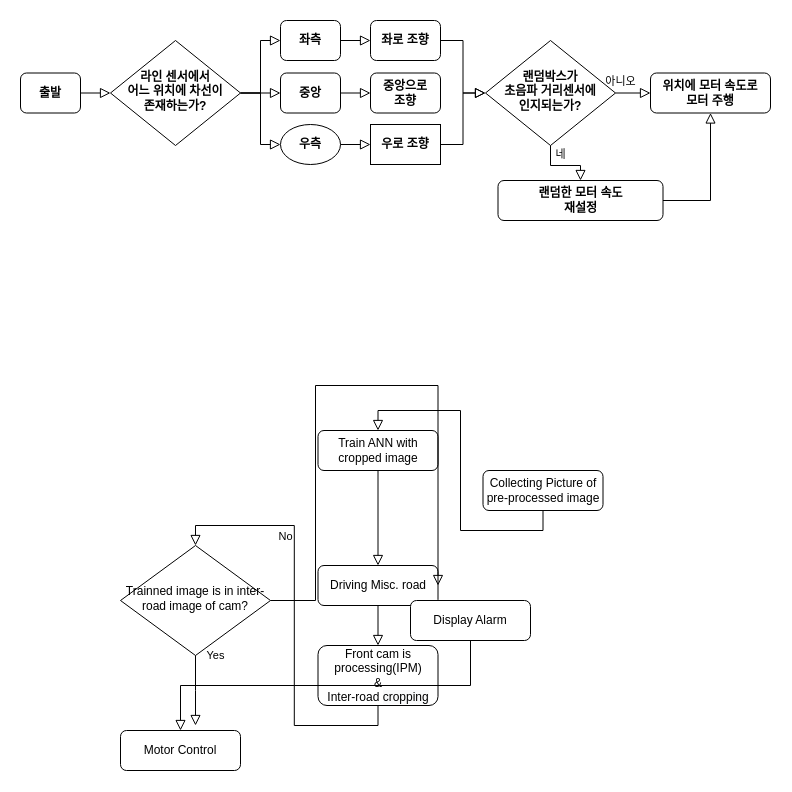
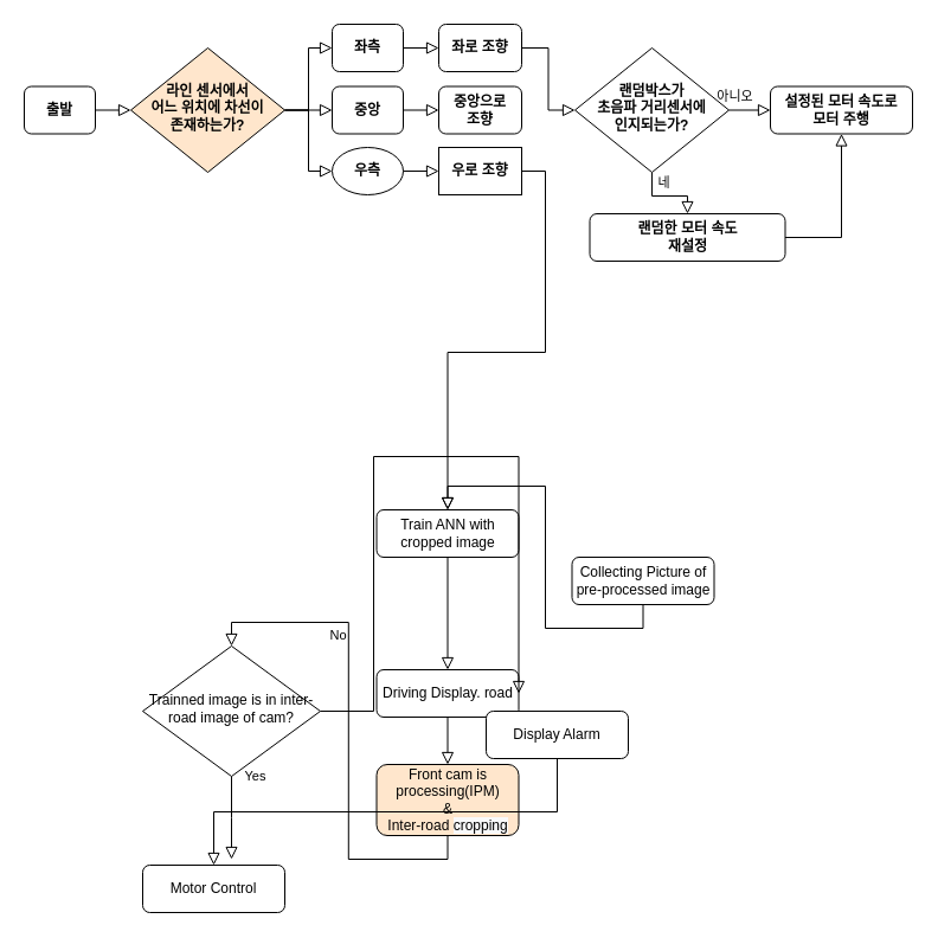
- <mxCell id="18" value="라인 센서에서&lt;br&gt;어느 위치에 차선이&lt;br&gt;존재하는가?" parent="1" style="rhombus;whiteSpace=wrap;html=1;shadow=0;fontFamily=Helvetica;fontSize=12;align=center;strokeWidth=1;spacing=6;spacingTop=-4;fontStyle=1" vertex="1"><mxGeometry as="geometry" height="105" width="130" y="40" x="110" /></mxCell>
+ <mxCell id="18" value="라인 센서에서&lt;br&gt;어느 위치에 차선이&lt;br&gt;존재하는가?" parent="1" style="rhombus;whiteSpace=wrap;html=1;shadow=0;fontFamily=Helvetica;fontSize=12;align=center;strokeWidth=1;spacing=6;spacingTop=-4;fontStyle=1;fillColor=#ffe6cc;" vertex="1"><mxGeometry as="geometry" height="105" width="130" y="40" x="110" /></mxCell>
- <mxCell id="36" value="위치에 모터 속도로&lt;br&gt;모터 주행" parent="1" style="rounded=1;whiteSpace=wrap;html=1;fontSize=12;glass=0;strokeWidth=1;shadow=0;fontStyle=1" vertex="1"><mxGeometry as="geometry" height="40" width="120" y="72.5" x="650" /></mxCell>
+ <mxCell id="36" value="설정된 모터 속도로&lt;br&gt;모터 주행" parent="1" style="rounded=1;whiteSpace=wrap;html=1;fontSize=12;glass=0;strokeWidth=1;shadow=0;fontStyle=1" vertex="1"><mxGeometry as="geometry" height="40" width="120" y="72.5" x="650" /></mxCell>
- <mxCell id="33" value="" parent="1" edge="1" target="31" source="27" style="rounded=0;html=1;jettySize=auto;orthogonalLoop=1;fontSize=11;endArrow=block;endFill=0;endSize=8;strokeWidth=1;shadow=0;labelBackgroundColor=none;edgeStyle=orthogonalEdgeStyle;exitX=1;exitY=0.5;exitDx=0;exitDy=0;entryX=0;entryY=0.5;entryDx=0;entryDy=0;"><mxGeometry as="geometry" relative="1"><mxPoint as="sourcePoint" y="50" x="450" /><mxPoint as="targetPoint" y="110" x="460" /></mxGeometry></mxCell>
+ <mxCell id="33" value="" parent="1" edge="1" target="5" source="27" style="rounded=0;html=1;jettySize=auto;orthogonalLoop=1;fontSize=11;endArrow=block;endFill=0;endSize=8;strokeWidth=1;shadow=0;labelBackgroundColor=none;edgeStyle=orthogonalEdgeStyle;exitX=1;exitY=0.5;exitDx=0;exitDy=0;"><mxGeometry as="geometry" relative="1"><mxPoint as="sourcePoint" y="50" x="450" /><mxPoint as="targetPoint" y="110" x="460" /></mxGeometry></mxCell>
- <mxCell id="7" value="Driving Misc. road" parent="1" style="rounded=1;whiteSpace=wrap;html=1;fontSize=12;glass=0;strokeWidth=1;shadow=0;" vertex="1"><mxGeometry as="geometry" height="40" width="120" y="565" x="317.5" /></mxCell>
+ <mxCell id="7" value="Driving Display. road" parent="1" style="rounded=1;whiteSpace=wrap;html=1;fontSize=12;glass=0;strokeWidth=1;shadow=0;" vertex="1"><mxGeometry as="geometry" height="40" width="120" y="565" x="317.5" /></mxCell>
- <mxCell id="9" value="Front cam is processing(IPM)&lt;br&gt;&amp;amp;&lt;br&gt;Inter-road &lt;span style=&quot;display: inline ; float: none ; background-color: rgb(248 , 249 , 250) ; color: rgb(0 , 0 , 0) ; font-family: &amp;#34;helvetica&amp;#34; ; font-size: 12px ; font-style: normal ; font-variant: normal ; font-weight: normal ; letter-spacing: normal ; line-height: 1.2 ; overflow-wrap: normal ; text-align: center ; text-decoration: none ; text-indent: 0px ; text-transform: none ; white-space: normal ; word-spacing: 0px&quot;&gt;cropping&lt;/span&gt;" parent="1" style="rounded=1;whiteSpace=wrap;html=1;fontSize=12;glass=0;strokeWidth=1;shadow=0;" vertex="1"><mxGeometry as="geometry" height="60" width="120" y="645" x="317.5" /></mxCell>
+ <mxCell id="9" value="Front cam is processing(IPM)&lt;br&gt;&amp;amp;&lt;br&gt;Inter-road &lt;span style=&quot;display: inline ; float: none ; background-color: rgb(248 , 249 , 250) ; color: rgb(0 , 0 , 0) ; font-family: &amp;#34;helvetica&amp;#34; ; font-size: 12px ; font-style: normal ; font-variant: normal ; font-weight: normal ; letter-spacing: normal ; line-height: 1.2 ; overflow-wrap: normal ; text-align: center ; text-decoration: none ; text-indent: 0px ; text-transform: none ; white-space: normal ; word-spacing: 0px&quot;&gt;cropping&lt;/span&gt;" parent="1" style="rounded=1;whiteSpace=wrap;html=1;fontSize=12;glass=0;strokeWidth=1;shadow=0;fillColor=#ffe6cc;" vertex="1"><mxGeometry as="geometry" height="60" width="120" y="645" x="317.5" /></mxCell>
